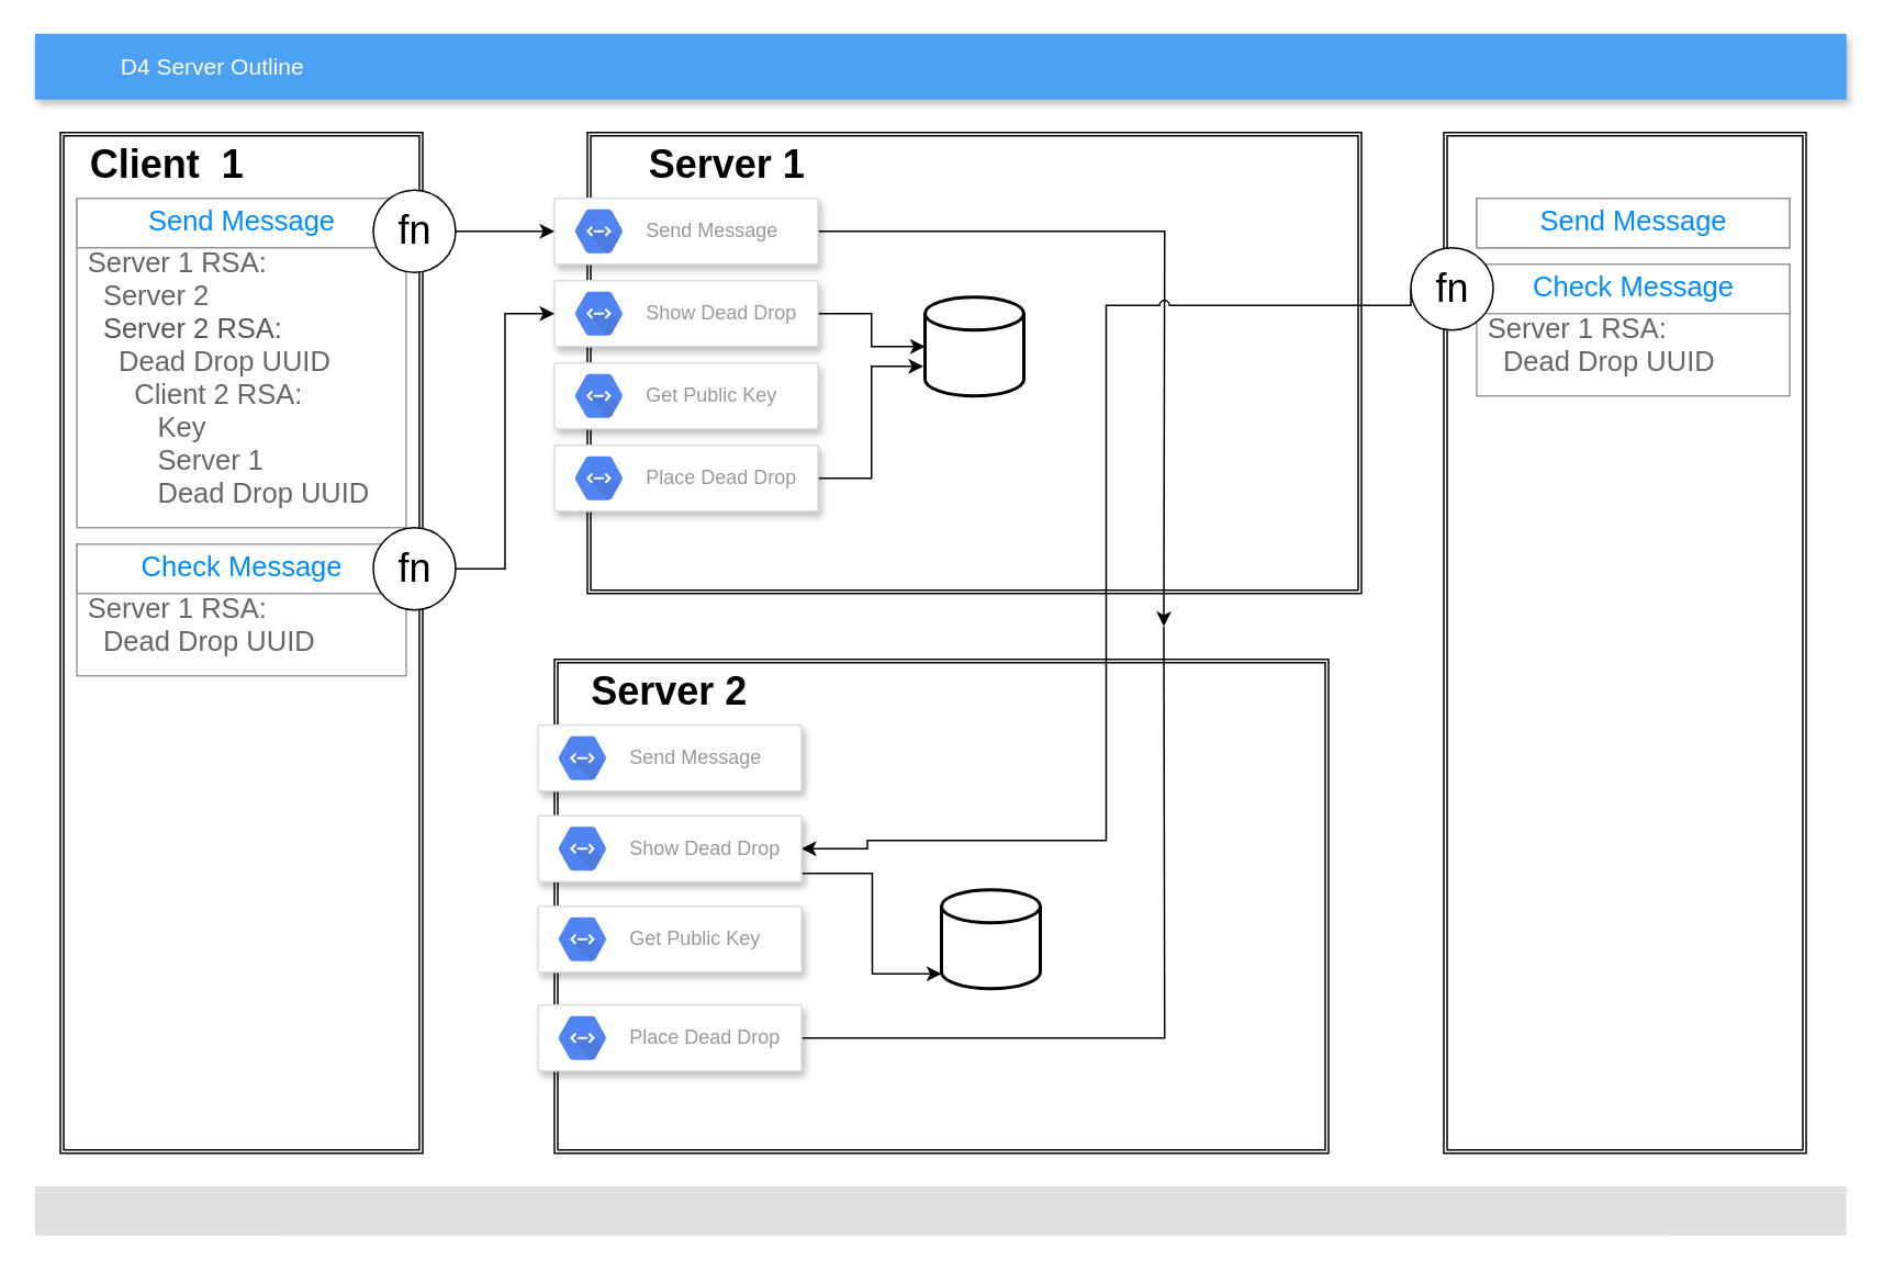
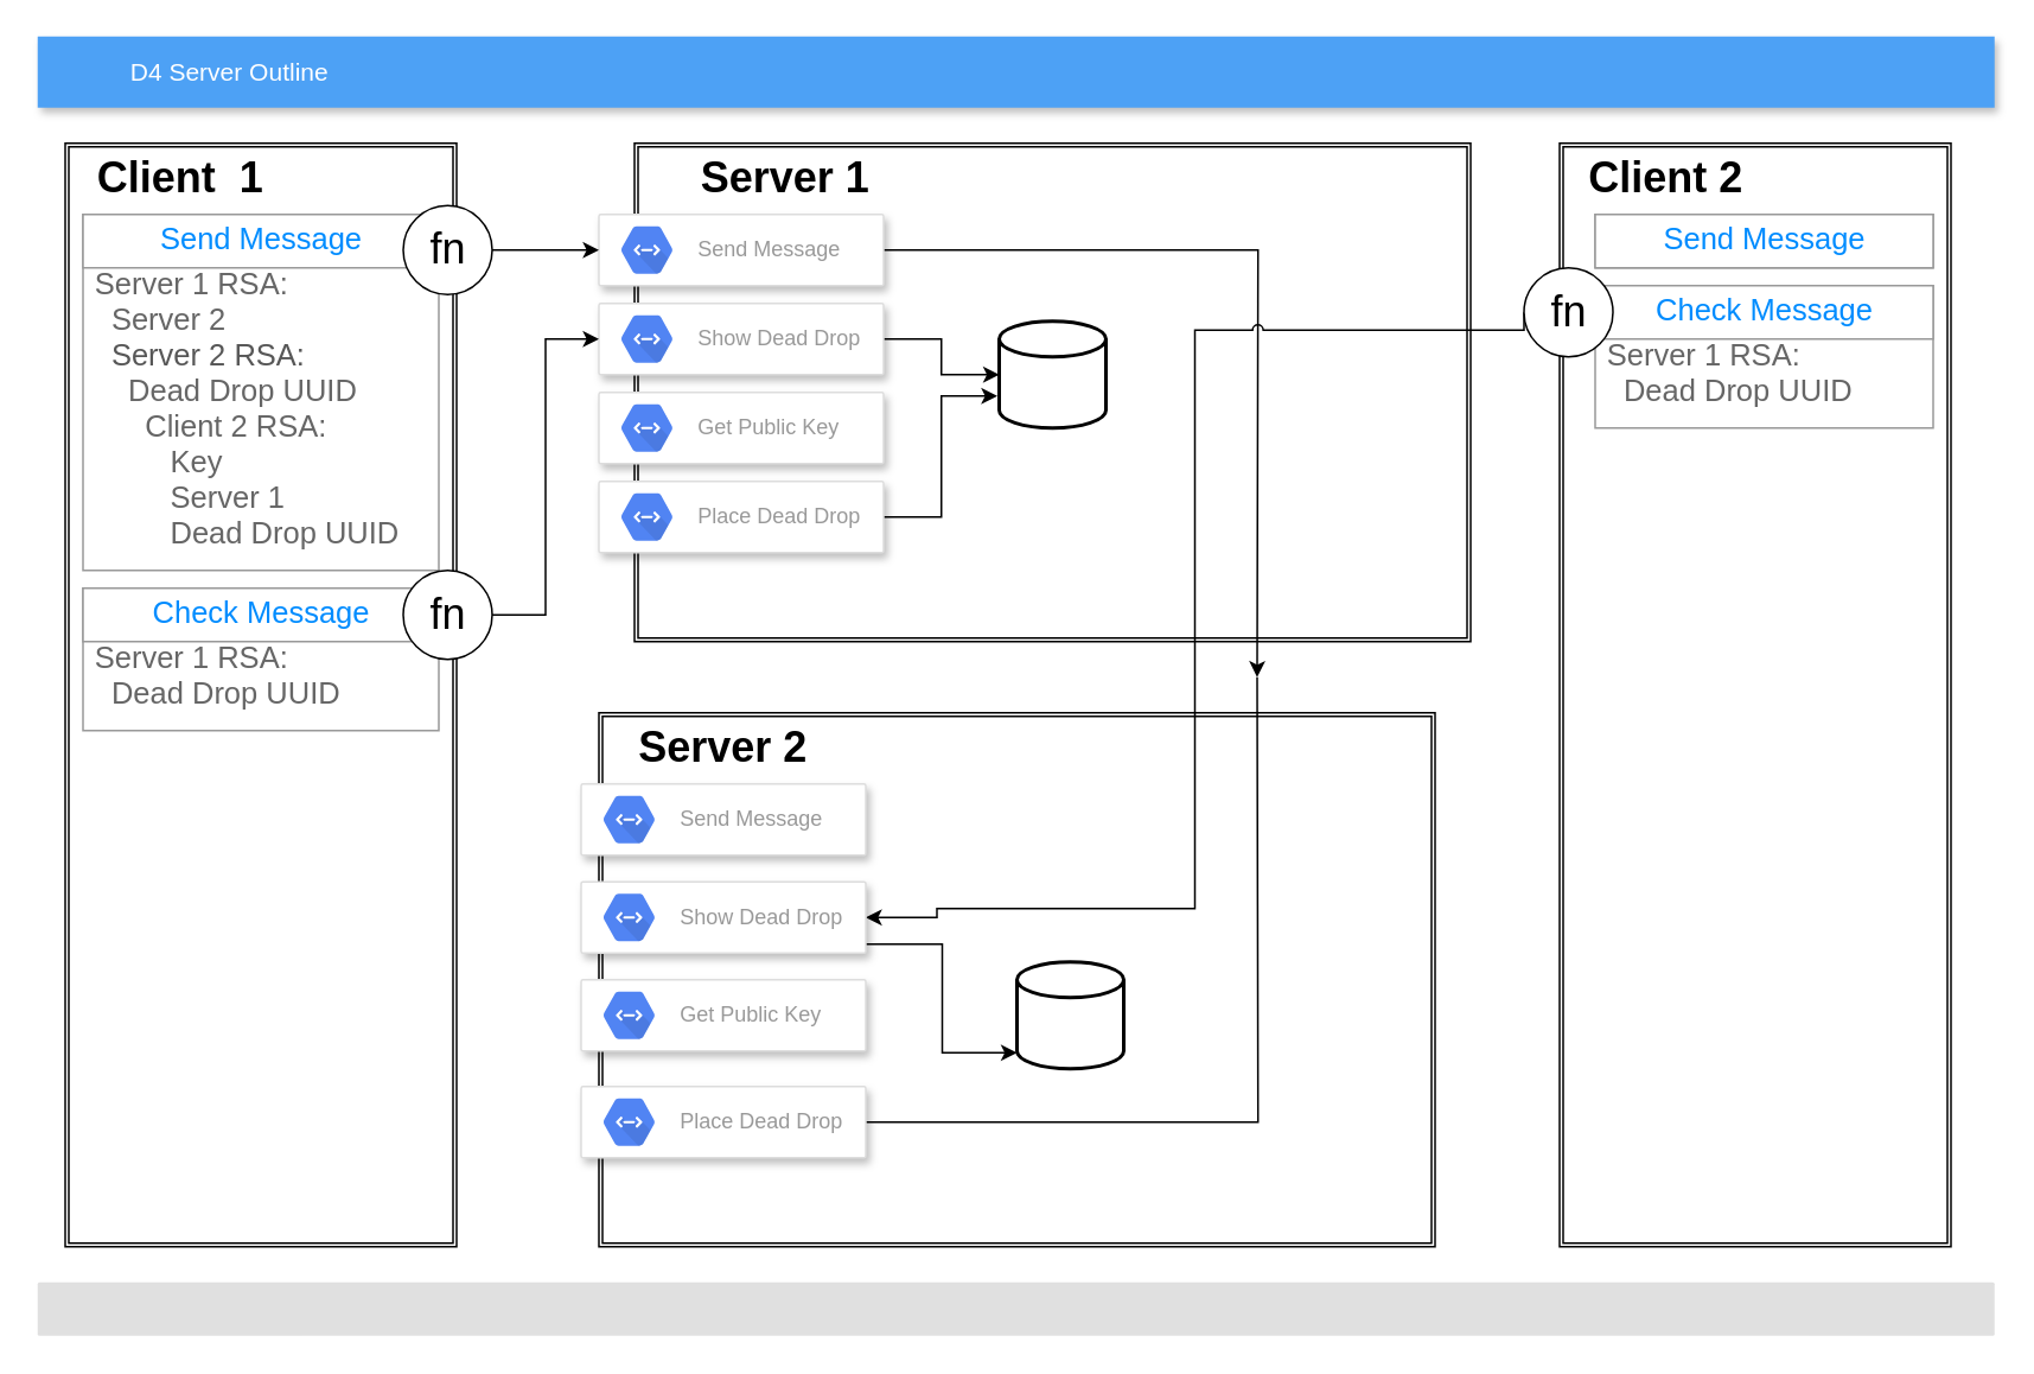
+ <mxCell id="11" value="Client 2" style="text;html=1;strokeColor=none;fillColor=none;align=center;verticalAlign=middle;whiteSpace=wrap;rounded=0;fontSize=24;fontStyle=1" parent="1" vertex="1"><mxGeometry x="886" y="90" width="100" height="20" as="geometry" /></mxCell>
